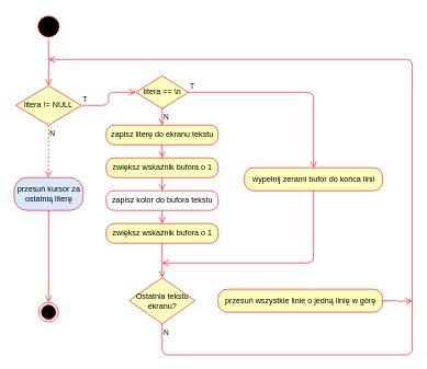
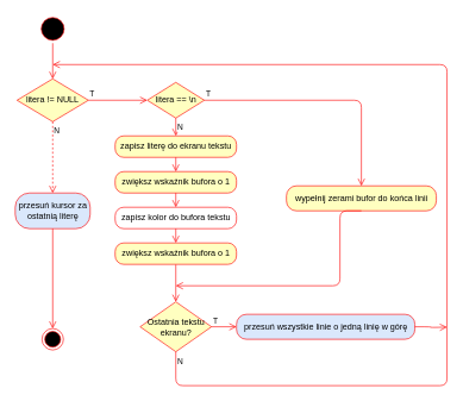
- <mxCell id="4" value="litera != NULL" style="rhombus;whiteSpace=wrap;html=1;fillColor=#ffffc0;strokeColor=#ff0000;" vertex="1" parent="1"><mxGeometry x="23" y="130" width="100" height="60" as="geometry" /></mxCell>
+ <mxCell id="4" value="litera != NULL" style="rhombus;whiteSpace=wrap;html=1;fillColor=#ffffc0;strokeColor=#ff0000;" vertex="1" parent="1"><mxGeometry x="23" y="110" width="100" height="60" as="geometry" /></mxCell>
- <mxCell id="12" value="wypełnij zerami bufor do końca linii" style="rounded=1;whiteSpace=wrap;html=1;arcSize=40;fontColor=#000000;fillColor=#ffffc0;strokeColor=#ff0000;" vertex="1" parent="1"><mxGeometry x="370.5" y="255" width="210" height="35" as="geometry" /></mxCell>
+ <mxCell id="12" value="wypełnij zerami bufor do końca linii" style="rounded=1;whiteSpace=wrap;html=1;arcSize=40;fontColor=#000000;fillColor=#ffffc0;strokeColor=#ff0000;" vertex="1" parent="1"><mxGeometry x="400.5" y="260" width="210" height="35" as="geometry" /></mxCell>
+ <mxCell id="15" value="T" style="edgeStyle=orthogonalEdgeStyle;html=1;align=left;verticalAlign=bottom;endArrow=open;endSize=8;strokeColor=#ff0000;entryX=0;entryY=0.5;entryDx=0;entryDy=0;" edge="1" source="14" parent="1" target="23"><mxGeometry x="-1" relative="1" as="geometry"><mxPoint x="313.5" y="490" as="targetPoint" /></mxGeometry></mxCell>
- <mxCell id="23" value="przesuń wszystkie linie o jedną linię w górę" style="rounded=1;whiteSpace=wrap;html=1;arcSize=40;fontColor=#000000;fillColor=#ffffc0;strokeColor=#ff0000;" vertex="1" parent="1"><mxGeometry x="330.5" y="440" width="250" height="35" as="geometry" /></mxCell>
+ <mxCell id="23" value="przesuń wszystkie linie o jedną linię w górę" style="rounded=1;whiteSpace=wrap;html=1;arcSize=40;fontColor=#000000;fillColor=#dae8fc;strokeColor=#ff0000;" vertex="1" parent="1"><mxGeometry x="330.5" y="440" width="250" height="35" as="geometry" /></mxCell>
